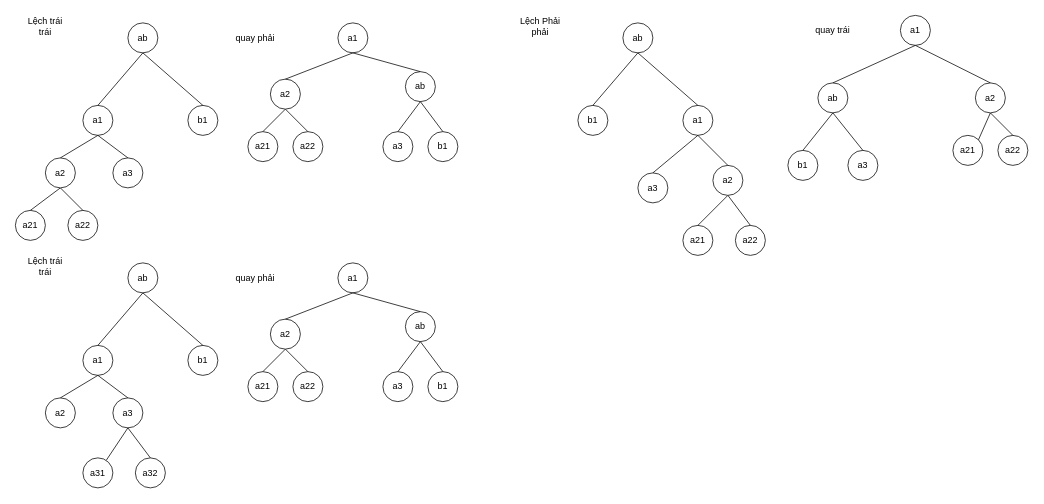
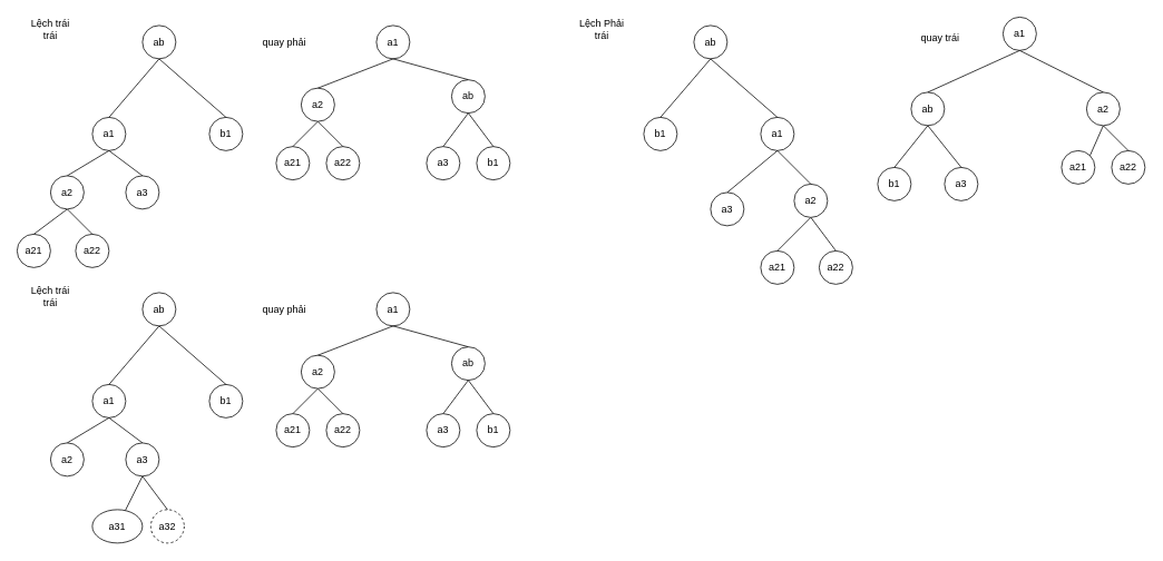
- <mxCell id="35" value="Lệch Phải phải" style="text;html=1;align=center;verticalAlign=middle;whiteSpace=wrap;rounded=0;" vertex="1" parent="1"><mxGeometry x="690" y="20" width="60" height="30" as="geometry" /></mxCell>
+ <mxCell id="35" value="Lệch Phải trái" style="text;html=1;align=center;verticalAlign=middle;whiteSpace=wrap;rounded=0;" vertex="1" parent="1"><mxGeometry x="690" y="20" width="60" height="30" as="geometry" /></mxCell>
- <mxCell id="49" value="quay trái" style="text;html=1;align=center;verticalAlign=middle;whiteSpace=wrap;rounded=0;" vertex="1" parent="1"><mxGeometry x="1080" y="25" width="60" height="30" as="geometry" /></mxCell>
+ <mxCell id="49" value="quay trái" style="text;html=1;align=center;verticalAlign=middle;whiteSpace=wrap;rounded=0;" vertex="1" parent="1"><mxGeometry x="1095" y="30" width="60" height="30" as="geometry" /></mxCell>
- <mxCell id="85" value="a31" style="ellipse;whiteSpace=wrap;html=1;aspect=fixed;" vertex="1" parent="1"><mxGeometry x="110" y="610" width="40" height="40" as="geometry" /></mxCell>
+ <mxCell id="85" value="a31" style="ellipse;whiteSpace=wrap;html=1;aspect=fixed;" vertex="1" parent="1"><mxGeometry x="110" y="610" width="60" height="40" as="geometry" /></mxCell>
- <mxCell id="64" value="a32" style="ellipse;whiteSpace=wrap;html=1;aspect=fixed;" vertex="1" parent="1"><mxGeometry x="180" y="610" width="40" height="40" as="geometry" /></mxCell>
+ <mxCell id="64" value="a32" style="ellipse;whiteSpace=wrap;html=1;aspect=fixed;dashed=1;" vertex="1" parent="1"><mxGeometry x="180" y="610" width="40" height="40" as="geometry" /></mxCell>
